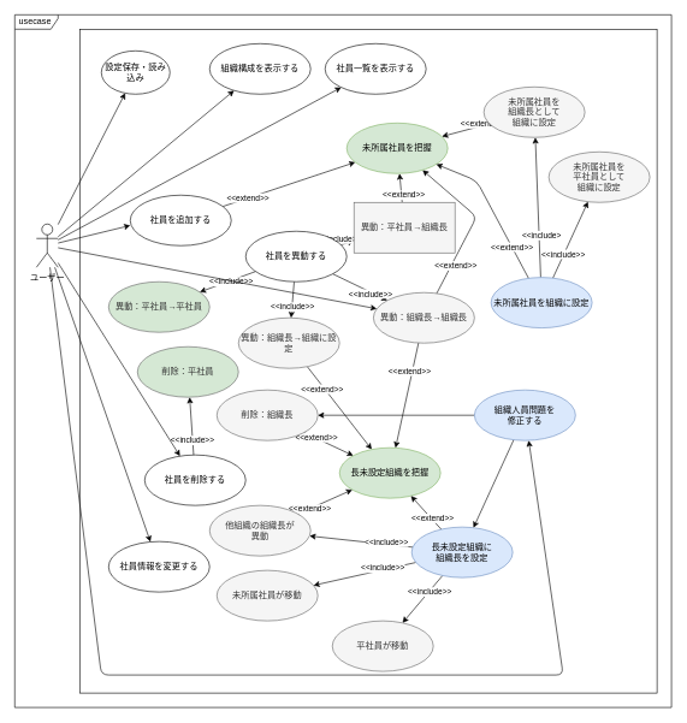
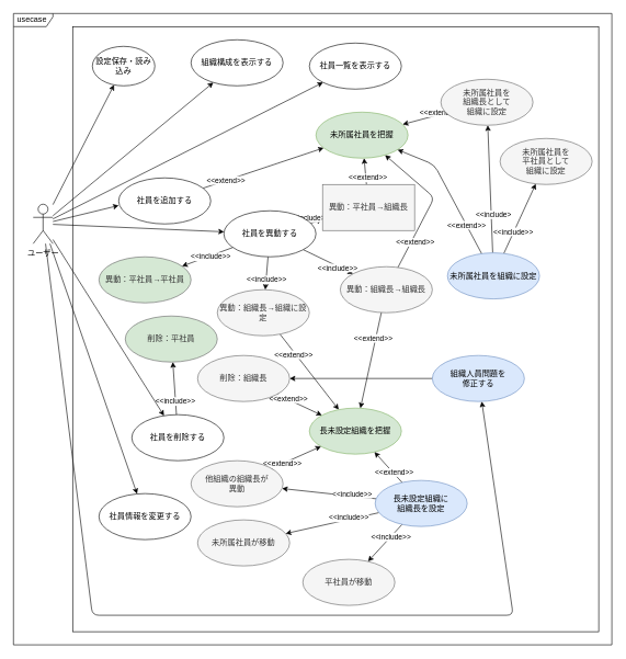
- <mxCell id="28" value="社員一覧を表示する" style="ellipse;whiteSpace=wrap;html=1;" parent="1" vertex="1"><mxGeometry x="450" y="60" width="140" height="70" as="geometry" /></mxCell>
+ <mxCell id="28" value="社員一覧を表示する" style="ellipse;whiteSpace=wrap;html=1;" parent="1" vertex="1"><mxGeometry x="470" y="65" width="140" height="70" as="geometry" /></mxCell>
- <mxCell id="21" style="edgeStyle=none;html=1;" parent="1" source="27" target="41" edge="1"><mxGeometry relative="1" as="geometry" /></mxCell>
+ <mxCell id="21" style="edgeStyle=none;html=1;" parent="1" source="27" target="15" edge="1"><mxGeometry relative="1" as="geometry" /></mxCell>
- <mxCell id="74" style="edgeStyle=none;html=1;" parent="1" source="76" target="68" edge="1"><mxGeometry relative="1" as="geometry" /></mxCell>
- <mxCell id="72" value="平社員が移動" style="ellipse;whiteSpace=wrap;html=1;fillColor=#f5f5f5;fontColor=#333333;strokeColor=#666666;" parent="1" vertex="1"><mxGeometry x="460" y="860" width="140" height="70" as="geometry" /></mxCell>
+ <mxCell id="72" value="平社員が移動" style="ellipse;whiteSpace=wrap;html=1;fillColor=#f5f5f5;fontColor=#333333;strokeColor=#666666;" parent="1" vertex="1"><mxGeometry x="460" y="850" width="140" height="70" as="geometry" /></mxCell>
